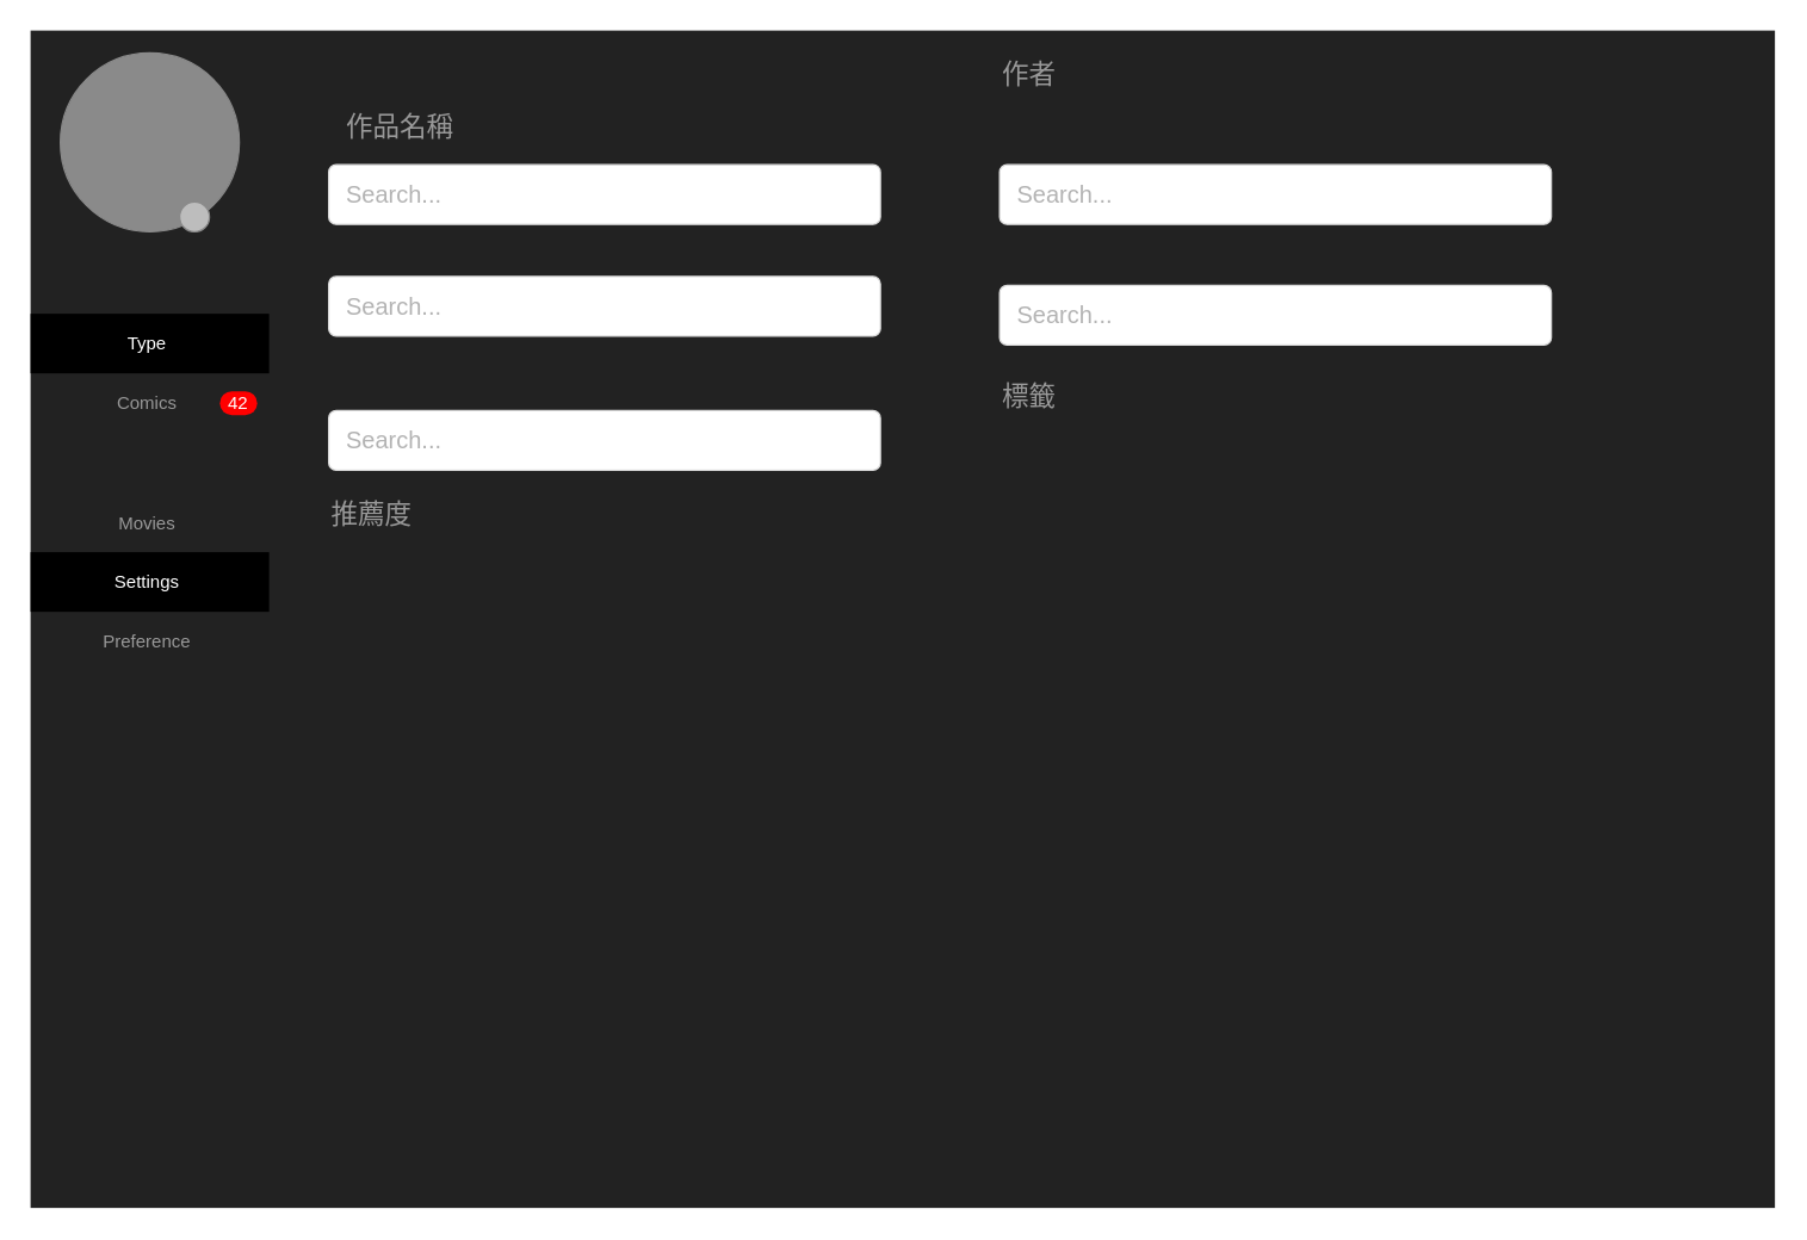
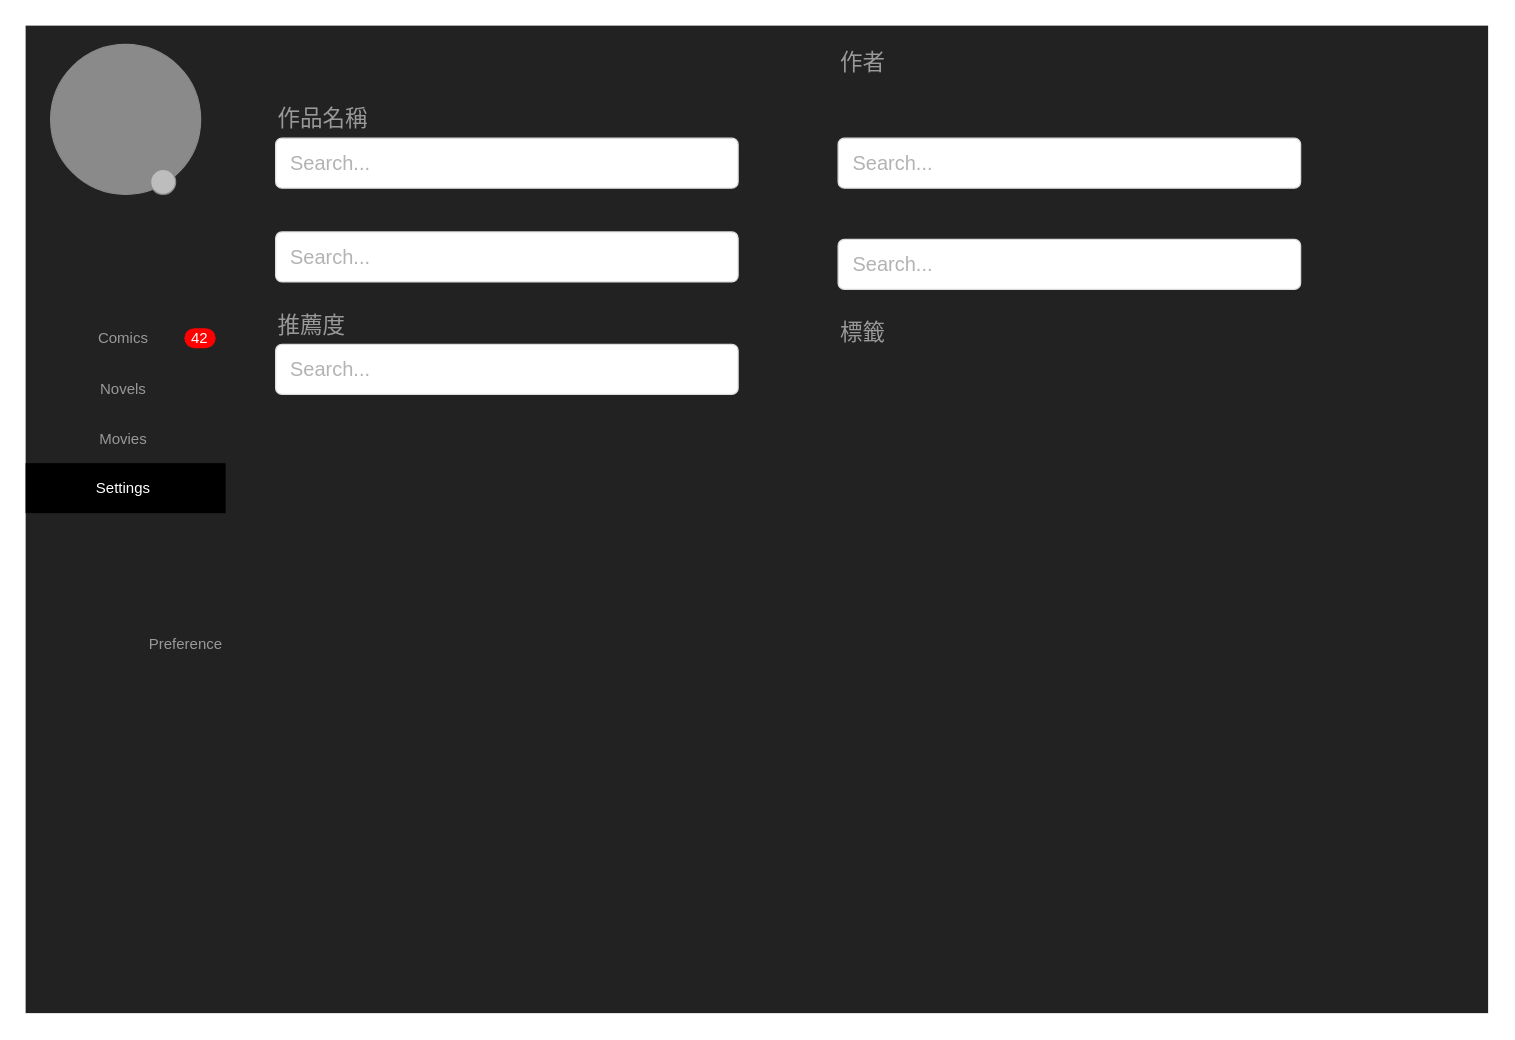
- <mxCell id="13" value="作品名稱" style="text;html=1;strokeColor=none;fillColor=none;align=left;verticalAlign=middle;whiteSpace=wrap;rounded=0;labelBackgroundColor=none;fontSize=18;fontColor=#999999;" vertex="1" parent="1"><mxGeometry x="230" y="75" width="90" height="20" as="geometry" /></mxCell>
+ <mxCell id="13" value="作品名稱" style="text;html=1;strokeColor=none;fillColor=none;align=left;verticalAlign=middle;whiteSpace=wrap;rounded=0;labelBackgroundColor=none;fontSize=18;fontColor=#999999;" vertex="1" parent="1"><mxGeometry x="220" y="85" width="90" height="20" as="geometry" /></mxCell>
- <mxCell id="11" value="&lt;span style=&quot;white-space: pre&quot;&gt;&#09;&lt;/span&gt;Type" style="html=1;shadow=0;dashed=0;shape=mxgraph.bootstrap.rect;fillColor=#000000;strokeColor=none;fontColor=#ffffff;spacingRight=30;whiteSpace=wrap;align=center;" vertex="1" parent="1"><mxGeometry x="20" y="210" width="160" height="40" as="geometry" /></mxCell>
+ <mxCell id="6" value="&lt;span style=&quot;white-space: pre&quot;&gt;&#09;&lt;/span&gt;Novels" style="html=1;shadow=0;dashed=0;shape=mxgraph.bootstrap.rect;fillColor=none;strokeColor=none;fontColor=#999999;spacingRight=30;whiteSpace=wrap;align=center;" vertex="1" parent="1"><mxGeometry x="20" y="291" width="160" height="40" as="geometry" /></mxCell>
- <mxCell id="19" value="推薦度" style="text;html=1;strokeColor=none;fillColor=none;align=left;verticalAlign=middle;whiteSpace=wrap;rounded=0;labelBackgroundColor=none;fontSize=18;fontColor=#999999;" vertex="1" parent="1"><mxGeometry x="220" y="335" width="90" height="20" as="geometry" /></mxCell>
+ <mxCell id="19" value="推薦度" style="text;html=1;strokeColor=none;fillColor=none;align=left;verticalAlign=middle;whiteSpace=wrap;rounded=0;labelBackgroundColor=none;fontSize=18;fontColor=#999999;" vertex="1" parent="1"><mxGeometry x="220" y="250" width="90" height="20" as="geometry" /></mxCell>
- <mxCell id="12" value="&lt;span style=&quot;white-space: pre&quot;&gt;&#09;&lt;/span&gt;Preference" style="html=1;shadow=0;dashed=0;shape=mxgraph.bootstrap.rect;fillColor=none;strokeColor=none;fontColor=#999999;spacingRight=30;whiteSpace=wrap;align=center;" vertex="1" parent="1"><mxGeometry x="20" y="410" width="160" height="40" as="geometry" /></mxCell>
+ <mxCell id="12" value="&lt;span style=&quot;white-space: pre&quot;&gt;&#09;&lt;/span&gt;Preference" style="html=1;shadow=0;dashed=0;shape=mxgraph.bootstrap.rect;fillColor=none;strokeColor=none;fontColor=#999999;spacingRight=30;whiteSpace=wrap;align=center;" vertex="1" parent="1"><mxGeometry x="70" y="495" width="160" height="40" as="geometry" /></mxCell>
